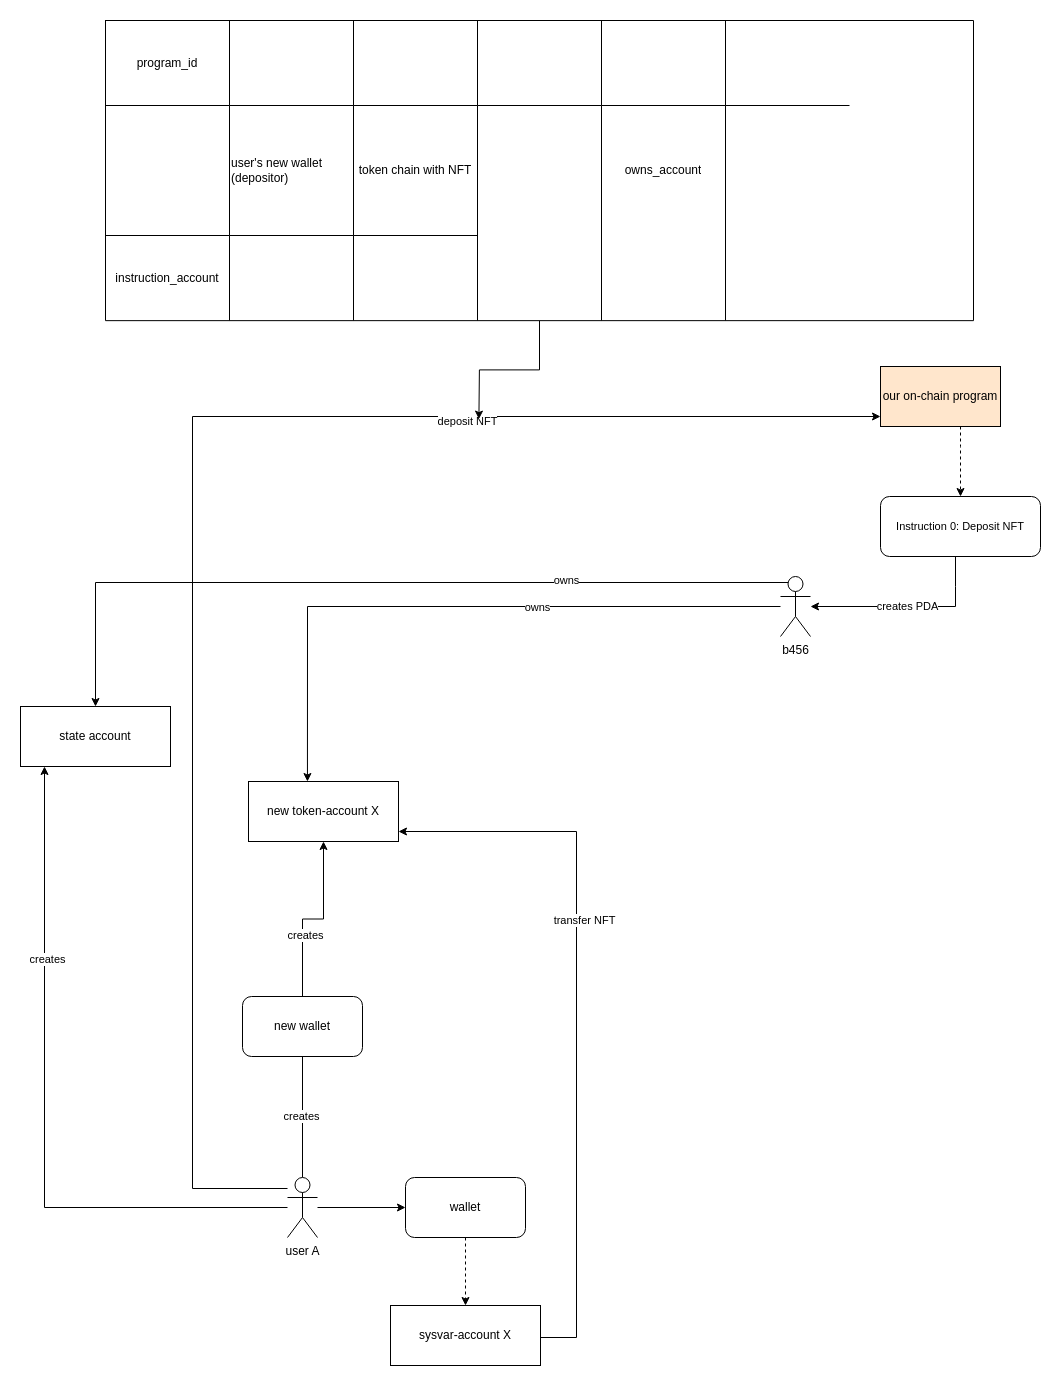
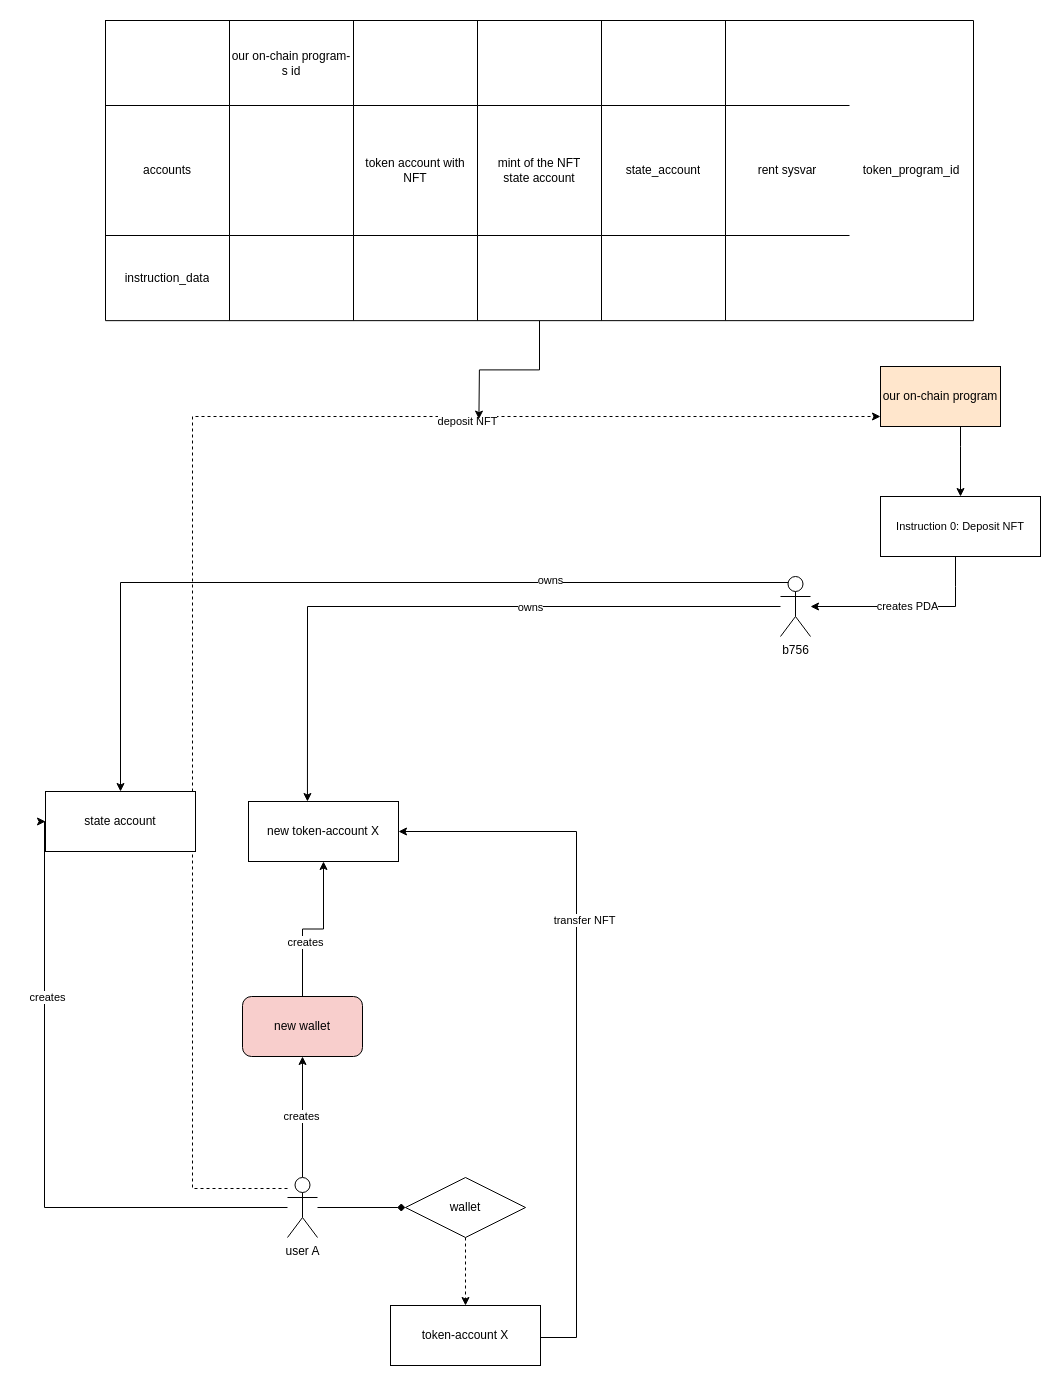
- <mxCell id="32" value="program_id" style="shape=partialRectangle;html=1;whiteSpace=wrap;connectable=0;fillColor=none;top=0;left=0;bottom=0;right=0;overflow=hidden;" parent="31" vertex="1"><mxGeometry width="124" height="85" as="geometry" /></mxCell>
+ <mxCell id="33" value="our on-chain program-s id" style="shape=partialRectangle;html=1;whiteSpace=wrap;connectable=0;fillColor=none;top=0;left=0;bottom=0;right=0;overflow=hidden;" parent="31" vertex="1"><mxGeometry x="124" width="124" height="85" as="geometry" /></mxCell>
+ <mxCell id="40" value="accounts" style="shape=partialRectangle;html=1;whiteSpace=wrap;connectable=0;fillColor=none;top=0;left=0;bottom=0;right=0;overflow=hidden;" parent="39" vertex="1"><mxGeometry width="124" height="130" as="geometry" /></mxCell>
- <mxCell id="41" value="user's new wallet (depositor)" style="shape=partialRectangle;html=1;whiteSpace=wrap;connectable=0;fillColor=none;top=0;left=0;bottom=0;right=0;overflow=hidden;align=left;" parent="39" vertex="1"><mxGeometry x="124" width="124" height="130" as="geometry" /></mxCell>
- <mxCell id="42" value="t&lt;span style=&quot;font-family: &amp;#34;helvetica&amp;#34; ; text-align: left&quot;&gt;oken chain with NFT&lt;/span&gt;" style="shape=partialRectangle;html=1;whiteSpace=wrap;connectable=0;fillColor=none;top=0;left=0;bottom=0;right=0;overflow=hidden;" parent="39" vertex="1"><mxGeometry x="248" width="124" height="130" as="geometry" /></mxCell>
+ <mxCell id="42" value="t&lt;span style=&quot;font-family: &amp;#34;helvetica&amp;#34; ; text-align: left&quot;&gt;oken account with NFT&lt;/span&gt;" style="shape=partialRectangle;html=1;whiteSpace=wrap;connectable=0;fillColor=none;top=0;left=0;bottom=0;right=0;overflow=hidden;" parent="39" vertex="1"><mxGeometry x="248" width="124" height="130" as="geometry" /></mxCell>
+ <mxCell id="43" value="&lt;span style=&quot;text-align: left&quot;&gt;mint of the NFT&lt;/span&gt;&lt;br style=&quot;text-align: left&quot;&gt;&lt;span style=&quot;text-align: left&quot;&gt;state account&lt;/span&gt;" style="shape=partialRectangle;html=1;whiteSpace=wrap;connectable=0;fillColor=none;top=0;left=0;bottom=0;right=0;overflow=hidden;" parent="39" vertex="1"><mxGeometry x="372" width="124" height="130" as="geometry" /></mxCell>
- <mxCell id="44" value="owns_account" style="shape=partialRectangle;html=1;whiteSpace=wrap;connectable=0;fillColor=none;top=0;left=0;bottom=0;right=0;overflow=hidden;" parent="39" vertex="1"><mxGeometry x="496" width="124" height="130" as="geometry" /></mxCell>
+ <mxCell id="44" value="state_account" style="shape=partialRectangle;html=1;whiteSpace=wrap;connectable=0;fillColor=none;top=0;left=0;bottom=0;right=0;overflow=hidden;" parent="39" vertex="1"><mxGeometry x="496" width="124" height="130" as="geometry" /></mxCell>
+ <mxCell id="45" value="rent sysvar" style="shape=partialRectangle;html=1;whiteSpace=wrap;connectable=0;fillColor=none;top=0;left=0;bottom=0;right=0;overflow=hidden;" parent="39" vertex="1"><mxGeometry x="620" width="124" height="130" as="geometry" /></mxCell>
+ <mxCell id="46" value="token_program_id" style="shape=partialRectangle;html=1;whiteSpace=wrap;connectable=0;fillColor=none;top=0;left=0;bottom=0;right=0;overflow=hidden;" parent="39" vertex="1"><mxGeometry x="744" width="124" height="130" as="geometry" /></mxCell>
- <mxCell id="48" value="instruction_account" style="shape=partialRectangle;html=1;whiteSpace=wrap;connectable=0;fillColor=none;top=0;left=0;bottom=0;right=0;overflow=hidden;" parent="47" vertex="1"><mxGeometry width="124" height="85" as="geometry" /></mxCell>
+ <mxCell id="48" value="instruction_data" style="shape=partialRectangle;html=1;whiteSpace=wrap;connectable=0;fillColor=none;top=0;left=0;bottom=0;right=0;overflow=hidden;" parent="47" vertex="1"><mxGeometry width="124" height="85" as="geometry" /></mxCell>
- <mxCell id="2" style="edgeStyle=orthogonalEdgeStyle;rounded=0;orthogonalLoop=1;jettySize=auto;html=1;dashed=1;" parent="1" source="3" target="7" edge="1"><mxGeometry relative="1" as="geometry"><Array as="points"><mxPoint x="960" y="446" /><mxPoint x="960" y="446" /></Array></mxGeometry></mxCell>
+ <mxCell id="2" style="edgeStyle=orthogonalEdgeStyle;rounded=0;orthogonalLoop=1;jettySize=auto;html=1;" parent="1" source="3" target="7" edge="1"><mxGeometry relative="1" as="geometry"><Array as="points"><mxPoint x="960" y="446" /><mxPoint x="960" y="446" /></Array></mxGeometry></mxCell>
- <mxCell id="7" value="&lt;span style=&quot;font-size: 11px&quot;&gt;Instruction 0: Deposit NFT&lt;/span&gt;" style="rounded=1;whiteSpace=wrap;html=1;" parent="1" vertex="1"><mxGeometry x="880" y="496" width="160" height="60" as="geometry" /></mxCell>
+ <mxCell id="7" value="&lt;span style=&quot;font-size: 11px&quot;&gt;Instruction 0: Deposit NFT&lt;/span&gt;" style="whiteSpace=wrap;html=1;rounded=0;" parent="1" vertex="1"><mxGeometry x="880" y="496" width="160" height="60" as="geometry" /></mxCell>
- <mxCell id="19" value="b456" style="shape=umlActor;verticalLabelPosition=bottom;verticalAlign=top;html=1;outlineConnect=0;" parent="1" vertex="1"><mxGeometry x="780" y="576" width="30" height="60" as="geometry" /></mxCell>
+ <mxCell id="19" value="b756" style="shape=umlActor;verticalLabelPosition=bottom;verticalAlign=top;html=1;outlineConnect=0;" parent="1" vertex="1"><mxGeometry x="780" y="576" width="30" height="60" as="geometry" /></mxCell>
- <mxCell id="13" style="edgeStyle=orthogonalEdgeStyle;rounded=0;orthogonalLoop=1;jettySize=auto;html=1;" parent="1" source="15" target="3" edge="1"><mxGeometry relative="1" as="geometry"><Array as="points"><mxPoint x="192" y="1188" /><mxPoint x="192" y="416" /></Array></mxGeometry></mxCell>
+ <mxCell id="13" style="edgeStyle=orthogonalEdgeStyle;rounded=0;orthogonalLoop=1;jettySize=auto;html=1;dashed=1;" parent="1" source="15" target="3" edge="1"><mxGeometry relative="1" as="geometry"><Array as="points"><mxPoint x="192" y="1188" /><mxPoint x="192" y="416" /></Array></mxGeometry></mxCell>
- <mxCell id="20" value="&lt;span&gt;state account&lt;/span&gt;" style="rounded=0;whiteSpace=wrap;html=1;" parent="1" vertex="1"><mxGeometry x="20" y="706" width="150" height="60" as="geometry" /></mxCell>
+ <mxCell id="20" value="&lt;span&gt;state account&lt;/span&gt;" style="rounded=0;whiteSpace=wrap;html=1;" parent="1" vertex="1"><mxGeometry x="45" y="791" width="150" height="60" as="geometry" /></mxCell>
- <mxCell id="16" value="&lt;span&gt;new token-account X&lt;/span&gt;" style="rounded=0;whiteSpace=wrap;html=1;" parent="1" vertex="1"><mxGeometry x="248" y="781" width="150" height="60" as="geometry" /></mxCell>
+ <mxCell id="16" value="&lt;span&gt;new token-account X&lt;/span&gt;" style="rounded=0;whiteSpace=wrap;html=1;" parent="1" vertex="1"><mxGeometry x="248" y="801" width="150" height="60" as="geometry" /></mxCell>
- <mxCell id="23" value="new wallet" style="rounded=1;whiteSpace=wrap;html=1;" parent="1" vertex="1"><mxGeometry x="242" y="996" width="120" height="60" as="geometry" /></mxCell>
+ <mxCell id="23" value="new wallet" style="rounded=1;whiteSpace=wrap;html=1;fillColor=#f8cecc;" parent="1" vertex="1"><mxGeometry x="242" y="996" width="120" height="60" as="geometry" /></mxCell>
- <mxCell id="8" style="edgeStyle=orthogonalEdgeStyle;rounded=0;orthogonalLoop=1;jettySize=auto;html=1;endArrow=none;" parent="1" source="15" target="23" edge="1"><mxGeometry relative="1" as="geometry"><mxPoint x="425" y="1213" as="targetPoint" /></mxGeometry></mxCell>
+ <mxCell id="8" style="edgeStyle=orthogonalEdgeStyle;rounded=0;orthogonalLoop=1;jettySize=auto;html=1;" parent="1" source="15" target="23" edge="1"><mxGeometry relative="1" as="geometry"><mxPoint x="425" y="1213" as="targetPoint" /></mxGeometry></mxCell>
- <mxCell id="10" style="edgeStyle=orthogonalEdgeStyle;rounded=0;orthogonalLoop=1;jettySize=auto;html=1;entryX=0;entryY=0.5;entryDx=0;entryDy=0;" parent="1" source="15" target="25" edge="1"><mxGeometry relative="1" as="geometry" /></mxCell>
+ <mxCell id="10" style="edgeStyle=orthogonalEdgeStyle;rounded=0;orthogonalLoop=1;jettySize=auto;html=1;entryX=0;entryY=0.5;entryDx=0;entryDy=0;endArrow=diamond;" parent="1" source="15" target="25" edge="1"><mxGeometry relative="1" as="geometry" /></mxCell>
- <mxCell id="25" value="wallet" style="rounded=1;whiteSpace=wrap;html=1;" parent="1" vertex="1"><mxGeometry x="405" y="1177" width="120" height="60" as="geometry" /></mxCell>
+ <mxCell id="25" value="wallet" style="rhombus;whiteSpace=wrap;html=1;" parent="1" vertex="1"><mxGeometry x="405" y="1177" width="120" height="60" as="geometry" /></mxCell>
- <mxCell id="28" value="&lt;span&gt;sysvar-account X&lt;/span&gt;" style="rounded=0;whiteSpace=wrap;html=1;" parent="1" vertex="1"><mxGeometry x="390" y="1305" width="150" height="60" as="geometry" /></mxCell>
+ <mxCell id="28" value="&lt;span&gt;token-account X&lt;/span&gt;" style="rounded=0;whiteSpace=wrap;html=1;" parent="1" vertex="1"><mxGeometry x="390" y="1305" width="150" height="60" as="geometry" /></mxCell>
